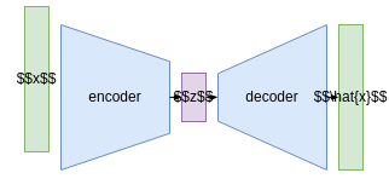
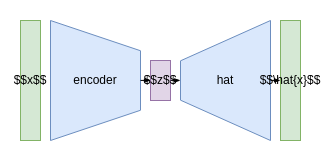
- <mxCell id="3" value="$$x$$" style="rounded=0;whiteSpace=wrap;html=1;fillColor=#d5e8d4;strokeColor=#82b366;" vertex="1" parent="1"><mxGeometry x="20" y="5" width="20" height="120" as="geometry" /></mxCell>
+ <mxCell id="3" value="$$x$$" style="rounded=0;whiteSpace=wrap;html=1;fillColor=#d5e8d4;strokeColor=#82b366;" vertex="1" parent="1"><mxGeometry x="20" y="20" width="20" height="120" as="geometry" /></mxCell>
- <mxCell id="4" value="decoder" style="shape=trapezoid;perimeter=trapezoidPerimeter;whiteSpace=wrap;html=1;direction=north;size=0.336;fillColor=#dae8fc;strokeColor=#6c8ebf;" vertex="1" parent="1"><mxGeometry x="180" y="20" width="90" height="120" as="geometry" /></mxCell>
+ <mxCell id="4" value="hat" style="shape=trapezoid;perimeter=trapezoidPerimeter;whiteSpace=wrap;html=1;direction=north;size=0.336;fillColor=#dae8fc;strokeColor=#6c8ebf;" vertex="1" parent="1"><mxGeometry x="180" y="20" width="90" height="120" as="geometry" /></mxCell>
